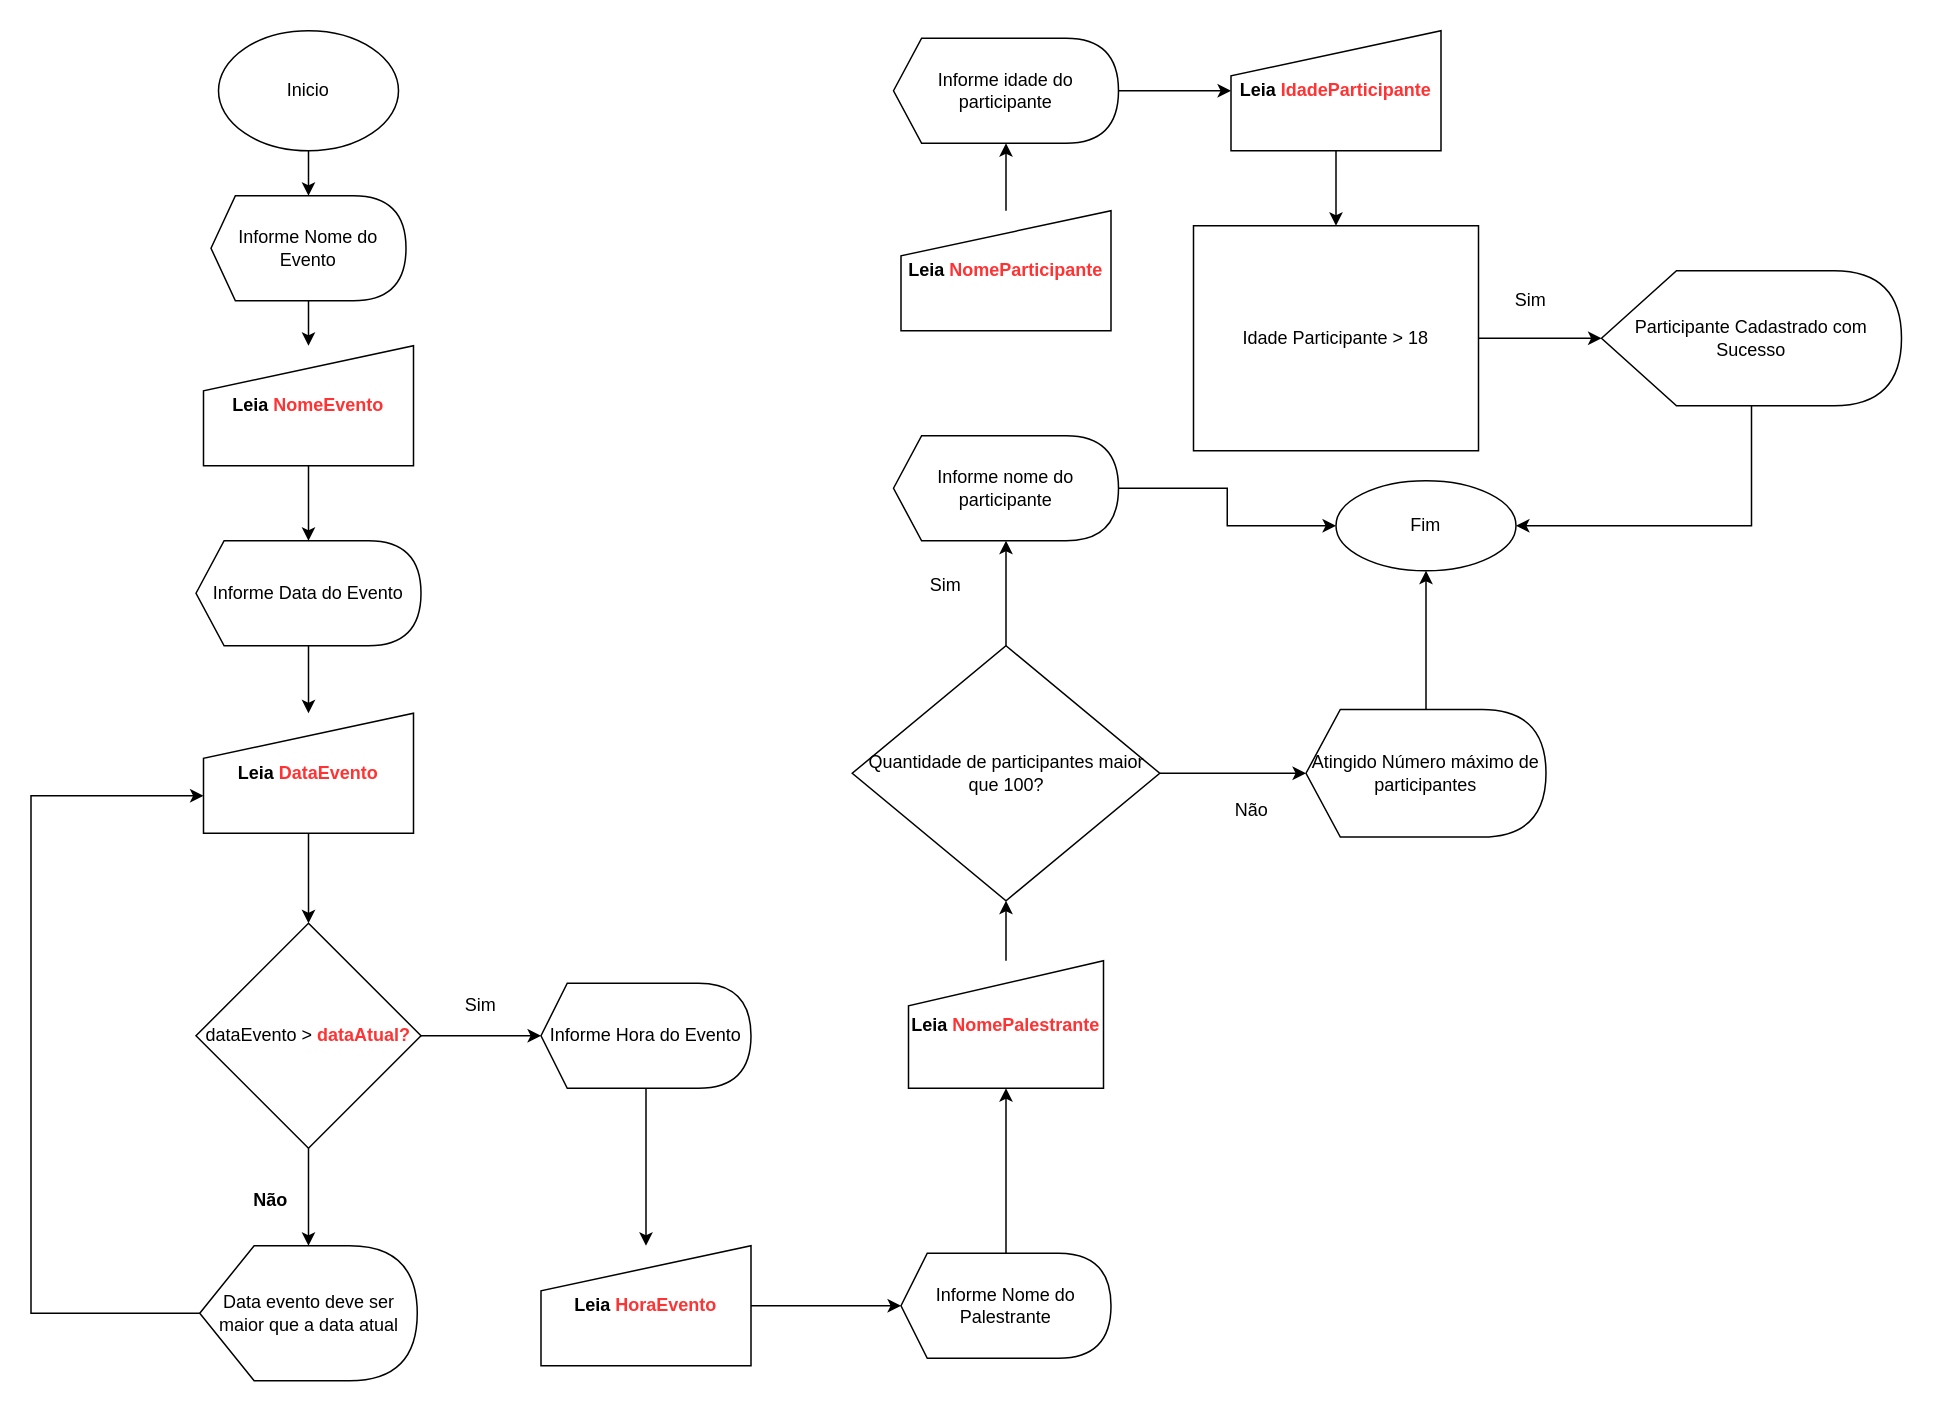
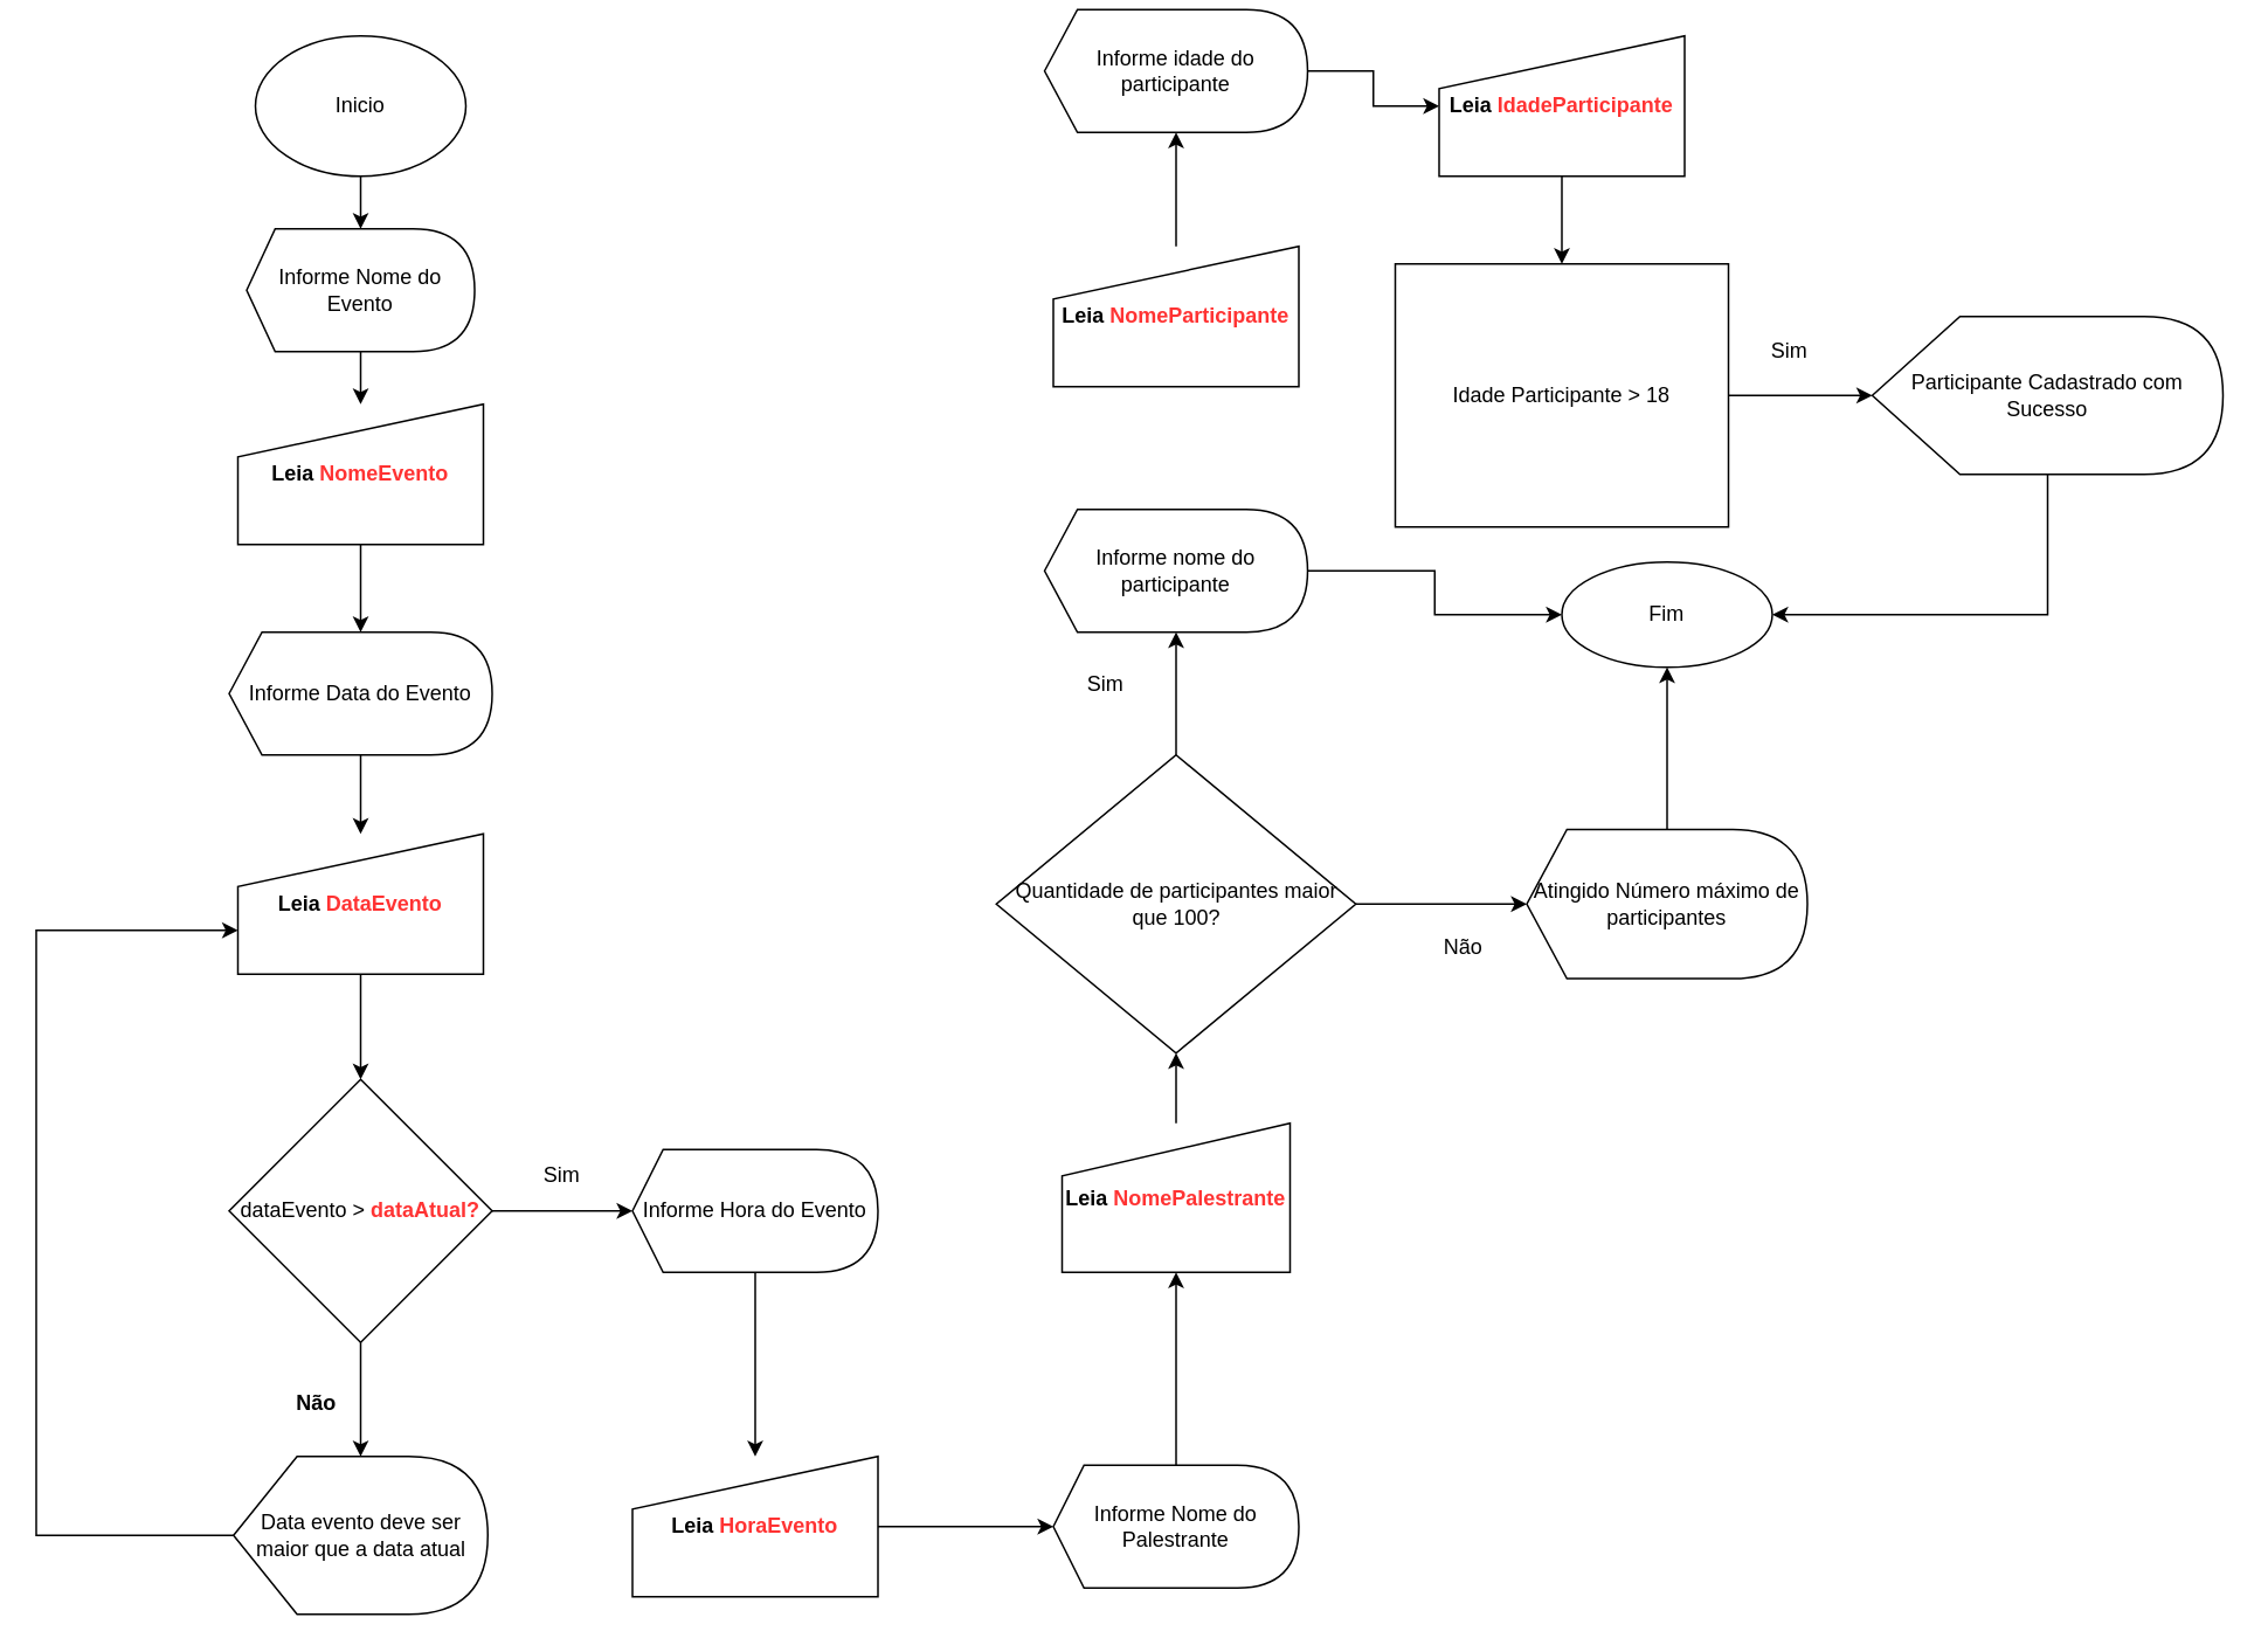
- <mxCell id="37" value="Informe idade do participante" style="shape=display;whiteSpace=wrap;html=1;size=0.125;" vertex="1" parent="1"><mxGeometry x="595" y="25" width="150" height="70" as="geometry" /></mxCell>
+ <mxCell id="37" value="Informe idade do participante" style="shape=display;whiteSpace=wrap;html=1;size=0.125;" vertex="1" parent="1"><mxGeometry x="595" y="5" width="150" height="70" as="geometry" /></mxCell>
